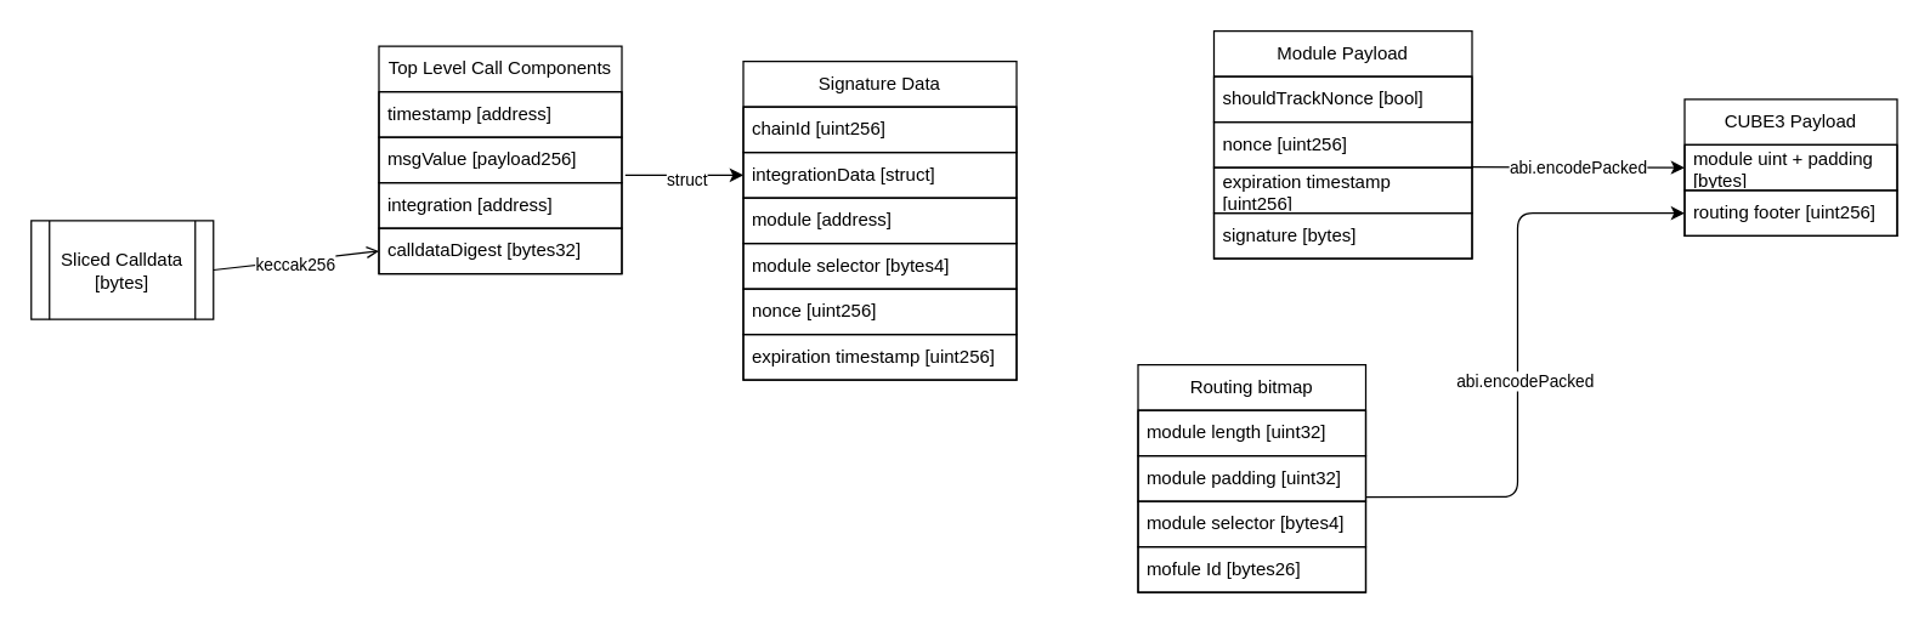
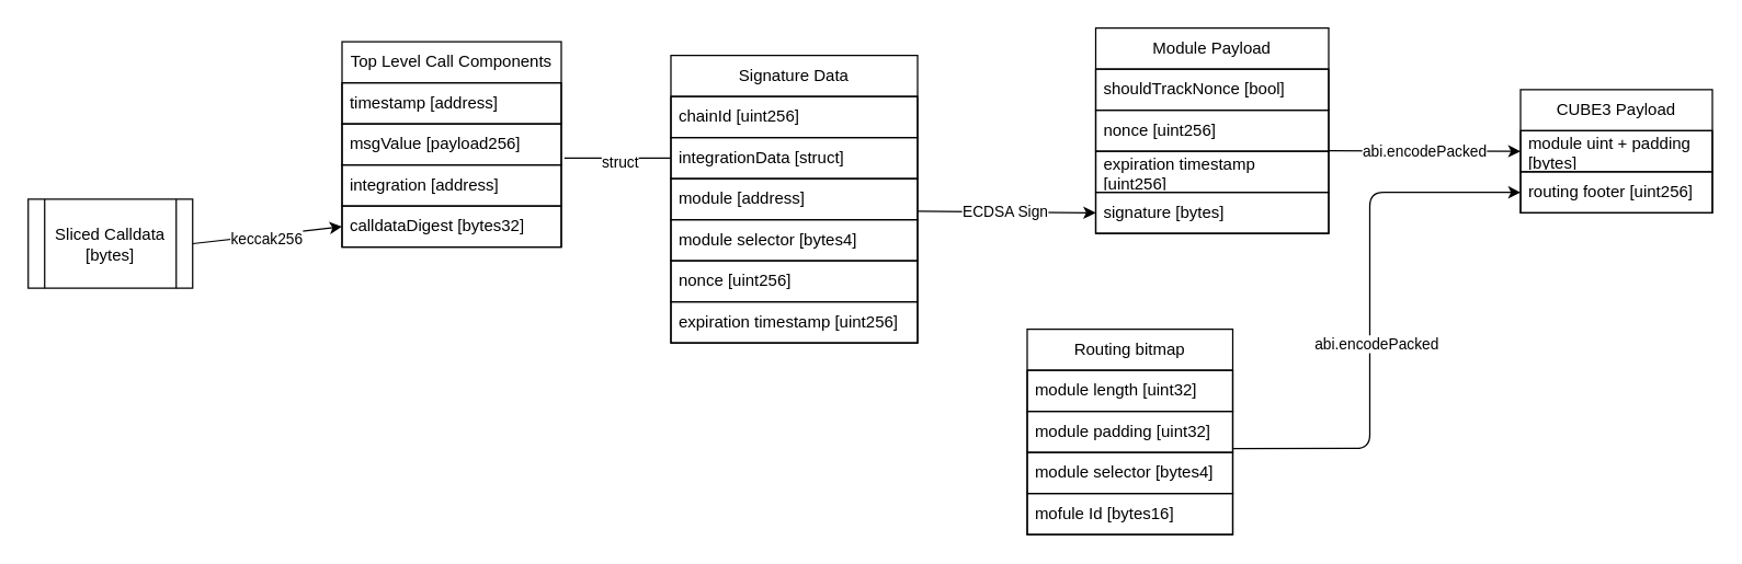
- <mxCell id="17" value="" style="endArrow=classic;html=1;exitX=1.014;exitY=0.836;exitDx=0;exitDy=0;exitPerimeter=0;entryX=0;entryY=0.5;entryDx=0;entryDy=0;strokeColor=#000000;" parent="1" source="4" target="12" edge="1"><mxGeometry width="50" height="50" relative="1" as="geometry"><mxPoint x="449" y="300" as="sourcePoint" /><mxPoint x="499" y="250" as="targetPoint" /></mxGeometry></mxCell>
+ <mxCell id="17" value="" style="endArrow=none;html=1;exitX=1.014;exitY=0.836;exitDx=0;exitDy=0;exitPerimeter=0;entryX=0;entryY=0.5;entryDx=0;entryDy=0;strokeColor=#000000;" parent="1" source="4" target="12" edge="1"><mxGeometry width="50" height="50" relative="1" as="geometry"><mxPoint x="449" y="300" as="sourcePoint" /><mxPoint x="499" y="250" as="targetPoint" /></mxGeometry></mxCell>
+ <mxCell id="24" value="" style="endArrow=classic;html=1;exitX=1.001;exitY=0.795;exitDx=0;exitDy=0;exitPerimeter=0;entryX=0;entryY=0.5;entryDx=0;entryDy=0;strokeColor=#000000;" parent="1" source="13" target="23" edge="1"><mxGeometry width="50" height="50" relative="1" as="geometry"><mxPoint x="829" y="300" as="sourcePoint" /><mxPoint x="879" y="250" as="targetPoint" /></mxGeometry></mxCell>
+ <mxCell id="25" value="ECDSA Sign" style="edgeLabel;html=1;align=center;verticalAlign=middle;resizable=0;points=[];strokeColor=#000000;" parent="24" vertex="1" connectable="0"><mxGeometry x="-0.4" y="-1" relative="1" as="geometry"><mxPoint x="24" y="-2" as="offset" /></mxGeometry></mxCell>
- <mxCell id="8" value="" style="endArrow=open;html=1;exitX=1;exitY=0.5;exitDx=0;exitDy=0;entryX=0;entryY=0.5;entryDx=0;entryDy=0;strokeColor=#000000;" parent="1" source="7" target="6" edge="1"><mxGeometry width="50" height="50" relative="1" as="geometry"><mxPoint x="359" y="320" as="sourcePoint" /><mxPoint x="409" y="270" as="targetPoint" /></mxGeometry></mxCell>
+ <mxCell id="8" value="" style="endArrow=classic;html=1;exitX=1;exitY=0.5;exitDx=0;exitDy=0;entryX=0;entryY=0.5;entryDx=0;entryDy=0;strokeColor=#000000;" parent="1" source="7" target="6" edge="1"><mxGeometry width="50" height="50" relative="1" as="geometry"><mxPoint x="359" y="320" as="sourcePoint" /><mxPoint x="409" y="270" as="targetPoint" /></mxGeometry></mxCell>
- <mxCell id="35" value="mofule Id [bytes26]" style="text;strokeColor=#000000;fillColor=none;align=left;verticalAlign=middle;spacingLeft=4;spacingRight=4;overflow=hidden;points=[[0,0.5],[1,0.5]];portConstraint=eastwest;rotatable=0;whiteSpace=wrap;html=1;fontColor=#000000;" parent="31" vertex="1"><mxGeometry y="120" width="150" height="30" as="geometry" /></mxCell>
+ <mxCell id="35" value="mofule Id [bytes16]" style="text;strokeColor=#000000;fillColor=none;align=left;verticalAlign=middle;spacingLeft=4;spacingRight=4;overflow=hidden;points=[[0,0.5],[1,0.5]];portConstraint=eastwest;rotatable=0;whiteSpace=wrap;html=1;fontColor=#000000;" parent="31" vertex="1"><mxGeometry y="120" width="150" height="30" as="geometry" /></mxCell>
